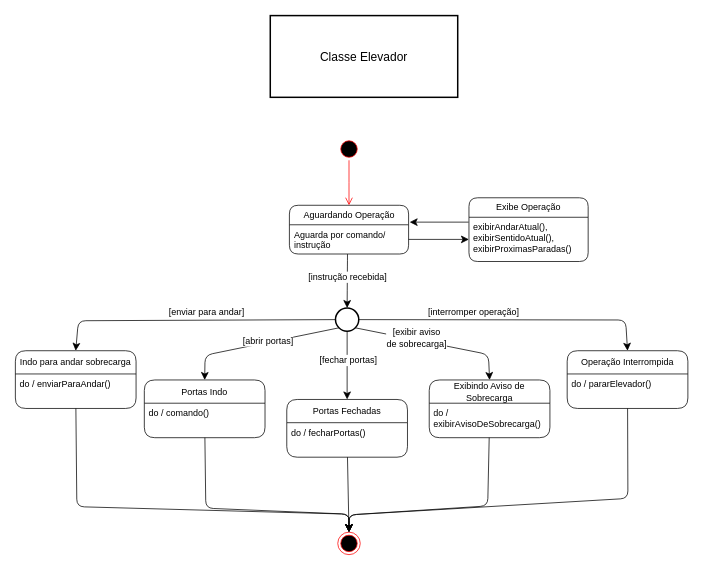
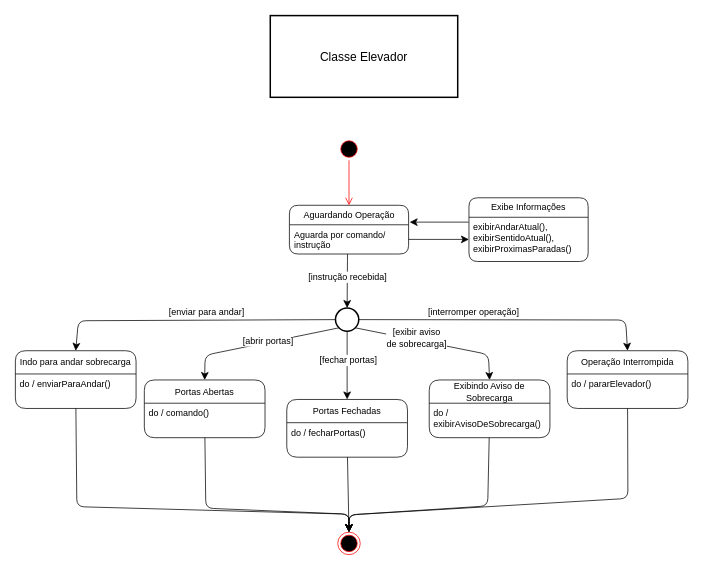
- <mxCell id="31" value="Exibe Operação" style="swimlane;fontStyle=0;childLayout=stackLayout;horizontal=1;startSize=26;fillColor=none;horizontalStack=0;resizeParent=1;resizeParentMax=0;resizeLast=0;collapsible=1;marginBottom=0;whiteSpace=wrap;html=1;rounded=1;" parent="1" vertex="1"><mxGeometry x="625" y="263" width="159" height="85" as="geometry" /></mxCell>
+ <mxCell id="31" value="Exibe Informações" style="swimlane;fontStyle=0;childLayout=stackLayout;horizontal=1;startSize=26;fillColor=none;horizontalStack=0;resizeParent=1;resizeParentMax=0;resizeLast=0;collapsible=1;marginBottom=0;whiteSpace=wrap;html=1;rounded=1;" parent="1" vertex="1"><mxGeometry x="625" y="263" width="159" height="85" as="geometry" /></mxCell>
- <mxCell id="23" value="Portas Indo" style="swimlane;fontStyle=0;childLayout=stackLayout;horizontal=1;startSize=31;fillColor=none;horizontalStack=0;resizeParent=1;resizeParentMax=0;resizeLast=0;collapsible=1;marginBottom=0;whiteSpace=wrap;html=1;rounded=1;" parent="1" vertex="1"><mxGeometry x="192" y="506" width="161" height="77" as="geometry" /></mxCell>
+ <mxCell id="23" value="Portas Abertas" style="swimlane;fontStyle=0;childLayout=stackLayout;horizontal=1;startSize=31;fillColor=none;horizontalStack=0;resizeParent=1;resizeParentMax=0;resizeLast=0;collapsible=1;marginBottom=0;whiteSpace=wrap;html=1;rounded=1;" parent="1" vertex="1"><mxGeometry x="192" y="506" width="161" height="77" as="geometry" /></mxCell>
